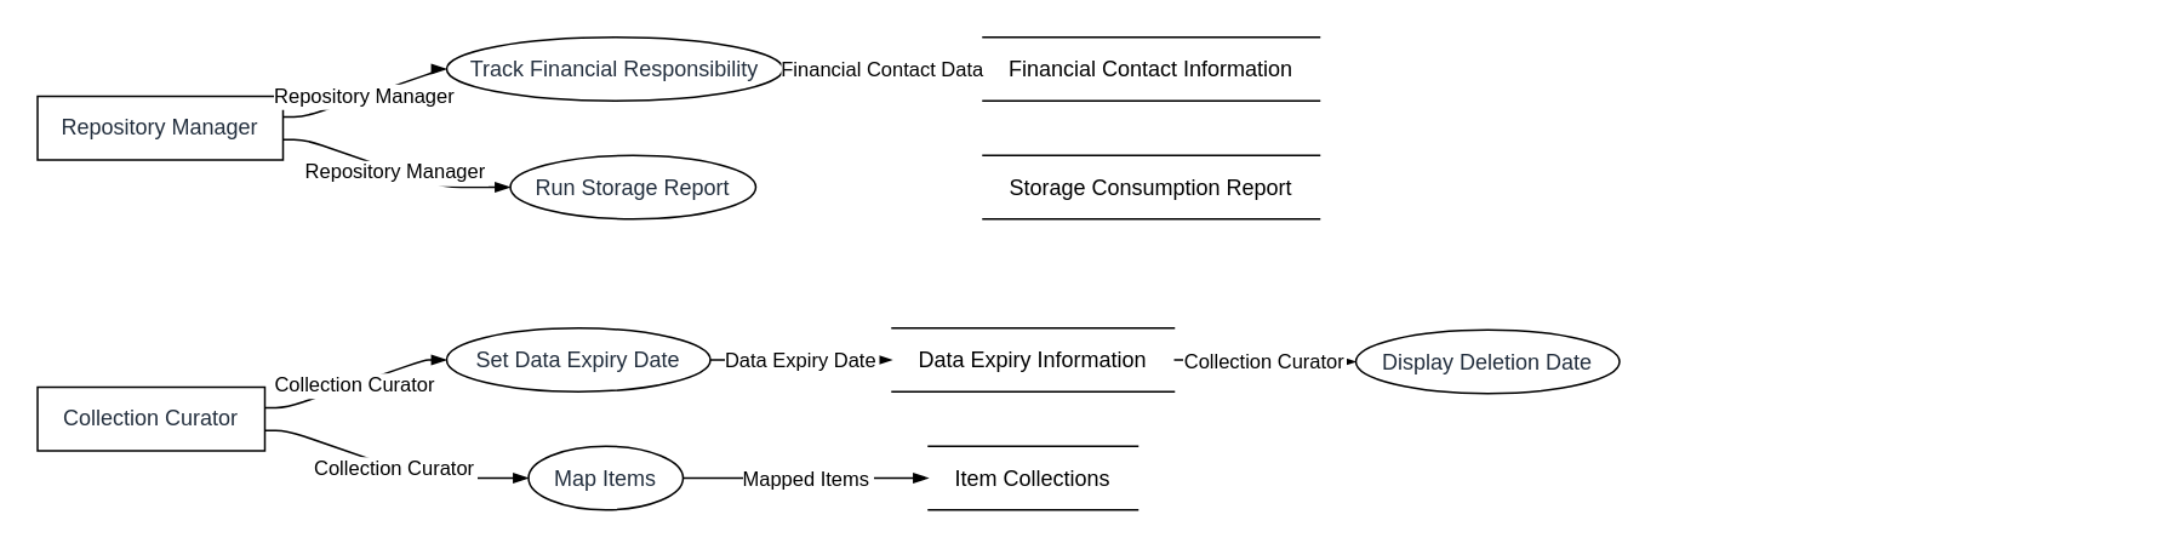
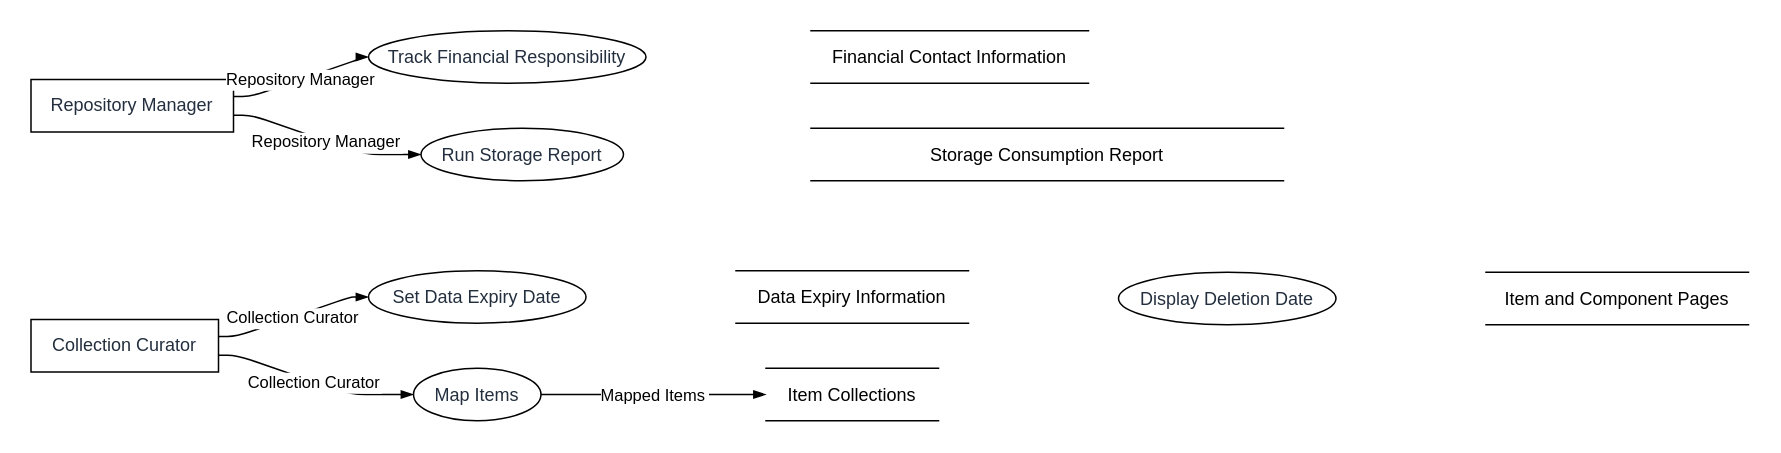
- <mxCell id="18" value="Financial Contact Data" style="endArrow=blockThin;endFill=1;fontSize=11;orthogonal=1;noEdgeStyle=1;" edge="1" parent="1" source="8" target="9"><mxGeometry relative="1" as="geometry"><Array as="points"><mxPoint x="452" y="37.5" /><mxPoint x="528" y="37.5" /></Array></mxGeometry></mxCell>
- <mxCell id="11" value="Storage Consumption Report" style="html=1;dashed=0;whiteSpace=wrap;shape=partialRectangle;right=0;left=0;" vertex="1" parent="1"><mxGeometry x="540" y="85" width="185" height="35" as="geometry" /></mxCell>
+ <mxCell id="11" value="Storage Consumption Report" style="html=1;dashed=0;whiteSpace=wrap;shape=partialRectangle;right=0;left=0;" vertex="1" parent="1"><mxGeometry x="540" y="85" width="315" height="35" as="geometry" /></mxCell>
- <mxCell id="15" value="Data Expiry Date" style="endArrow=blockThin;endFill=1;fontSize=11;orthogonal=1;noEdgeStyle=1;" edge="1" parent="1" source="3" target="4"><mxGeometry relative="1" as="geometry"><Array as="points"><mxPoint x="402" y="197.5" /><mxPoint x="478" y="197.5" /></Array></mxGeometry></mxCell>
- <mxCell id="16" value="Collection Curator" style="endArrow=blockThin;endFill=1;fontSize=11;orthogonal=1;noEdgeStyle=1;" edge="1" parent="1" source="4" target="5"><mxGeometry relative="1" as="geometry"><Array as="points"><mxPoint x="657" y="197.5" /><mxPoint x="733" y="198.516" /></Array></mxGeometry></mxCell>
+ <mxCell id="6" value="Item and Component Pages" style="html=1;dashed=0;whiteSpace=wrap;shape=partialRectangle;right=0;left=0;" vertex="1" parent="1"><mxGeometry x="990" y="181.016" width="175" height="35" as="geometry" /></mxCell>
- <mxCell id="12" value="Map Items" style="shape=ellipse;perimeter=ellipsePerimeter;whiteSpace=wrap;html=1;fillColor=#ffffff;strokeColor=#000000;align=center;verticalAlign=middle;fontColor=#232F3E;" vertex="1" parent="1"><mxGeometry x="290" y="245" width="85" height="35" as="geometry" /></mxCell>
+ <mxCell id="12" value="Map Items" style="shape=ellipse;perimeter=ellipsePerimeter;whiteSpace=wrap;html=1;fillColor=#ffffff;strokeColor=#000000;align=center;verticalAlign=middle;fontColor=#232F3E;" vertex="1" parent="1"><mxGeometry x="275" y="245" width="85" height="35" as="geometry" /></mxCell>
